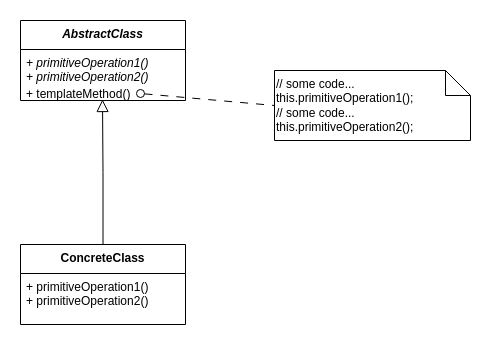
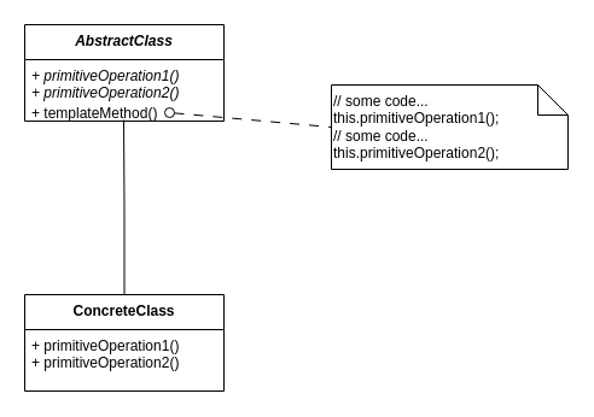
- <mxCell id="2" value="" style="endArrow=block;endSize=10;endFill=0;shadow=0;strokeWidth=1;rounded=0;edgeStyle=elbowEdgeStyle;elbow=vertical;entryX=0.497;entryY=0.95;entryDx=0;entryDy=0;exitX=0.5;exitY=0;exitDx=0;exitDy=0;labelBackgroundColor=none;fontColor=default;entryPerimeter=0;" edge="1" parent="1" source="6" target="5"><mxGeometry width="160" relative="1" as="geometry"><mxPoint x="277" y="412.5" as="sourcePoint" /><mxPoint x="277" y="317" as="targetPoint" /></mxGeometry></mxCell>
+ <mxCell id="2" value="" style="endArrow=none;endSize=10;endFill=0;shadow=0;strokeWidth=1;rounded=0;edgeStyle=elbowEdgeStyle;elbow=vertical;entryX=0.497;entryY=0.95;entryDx=0;entryDy=0;exitX=0.5;exitY=0;exitDx=0;exitDy=0;labelBackgroundColor=none;fontColor=default;entryPerimeter=0;" edge="1" parent="1" source="6" target="5"><mxGeometry width="160" relative="1" as="geometry"><mxPoint x="277" y="412.5" as="sourcePoint" /><mxPoint x="277" y="317" as="targetPoint" /></mxGeometry></mxCell>
